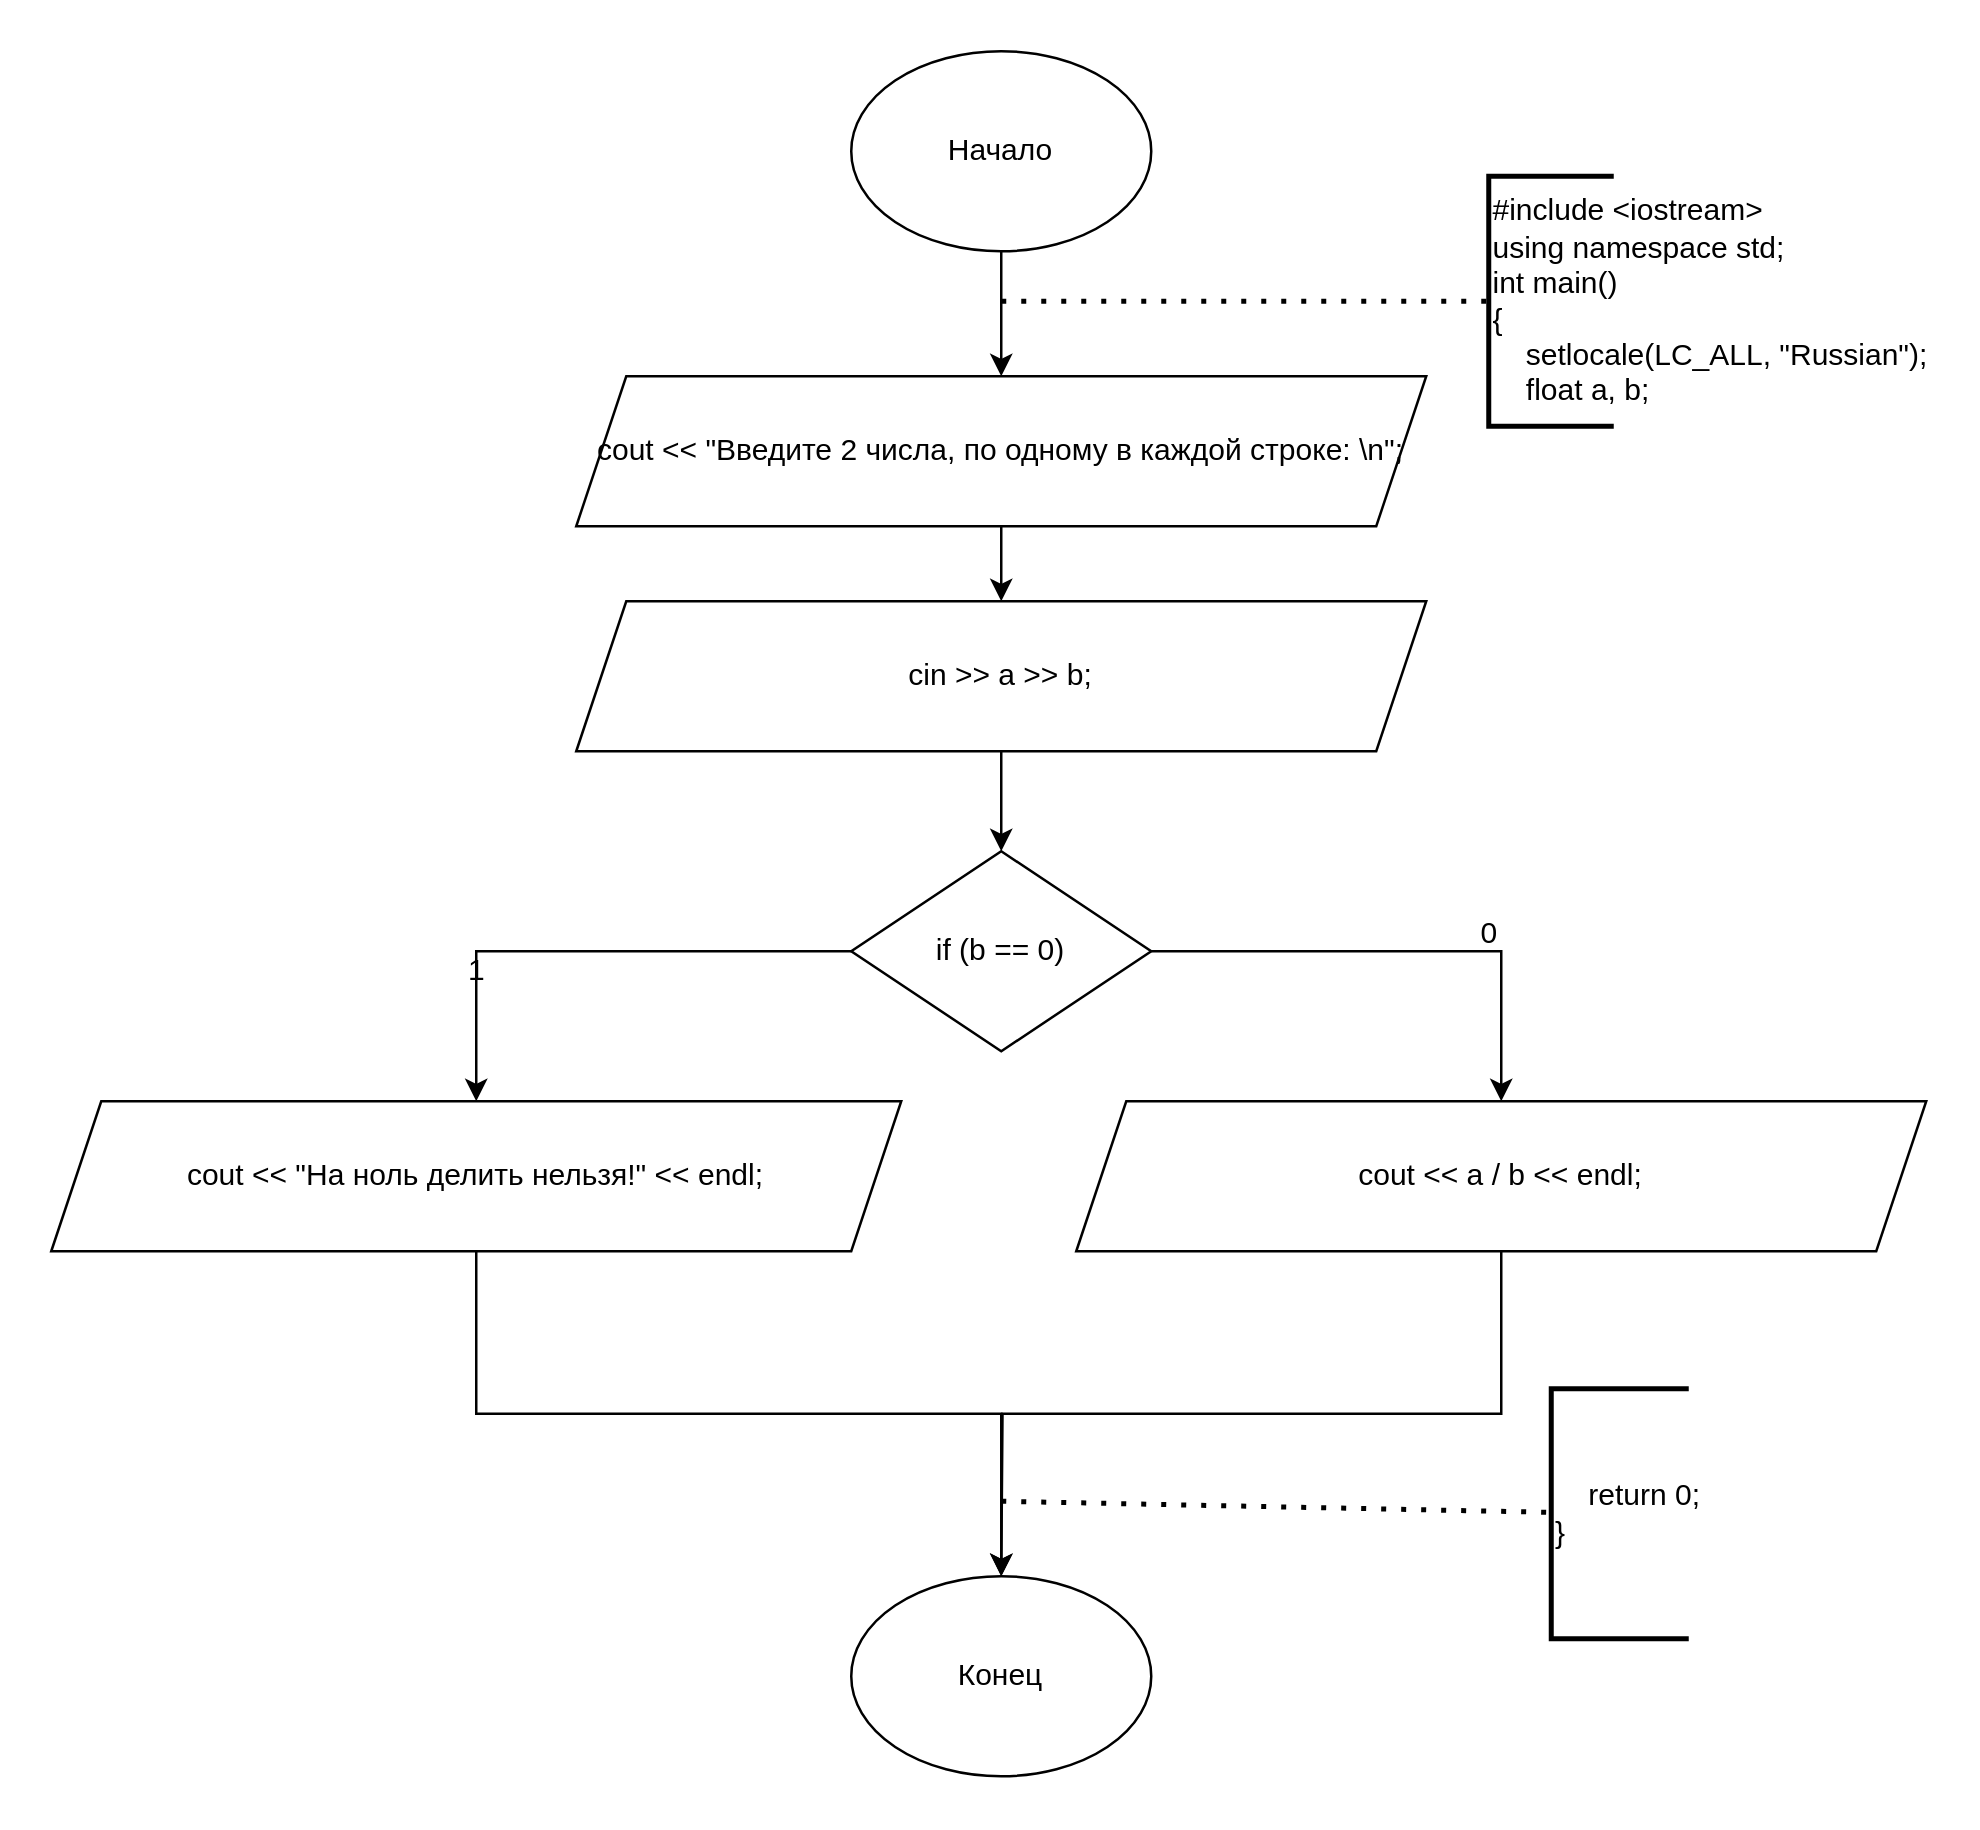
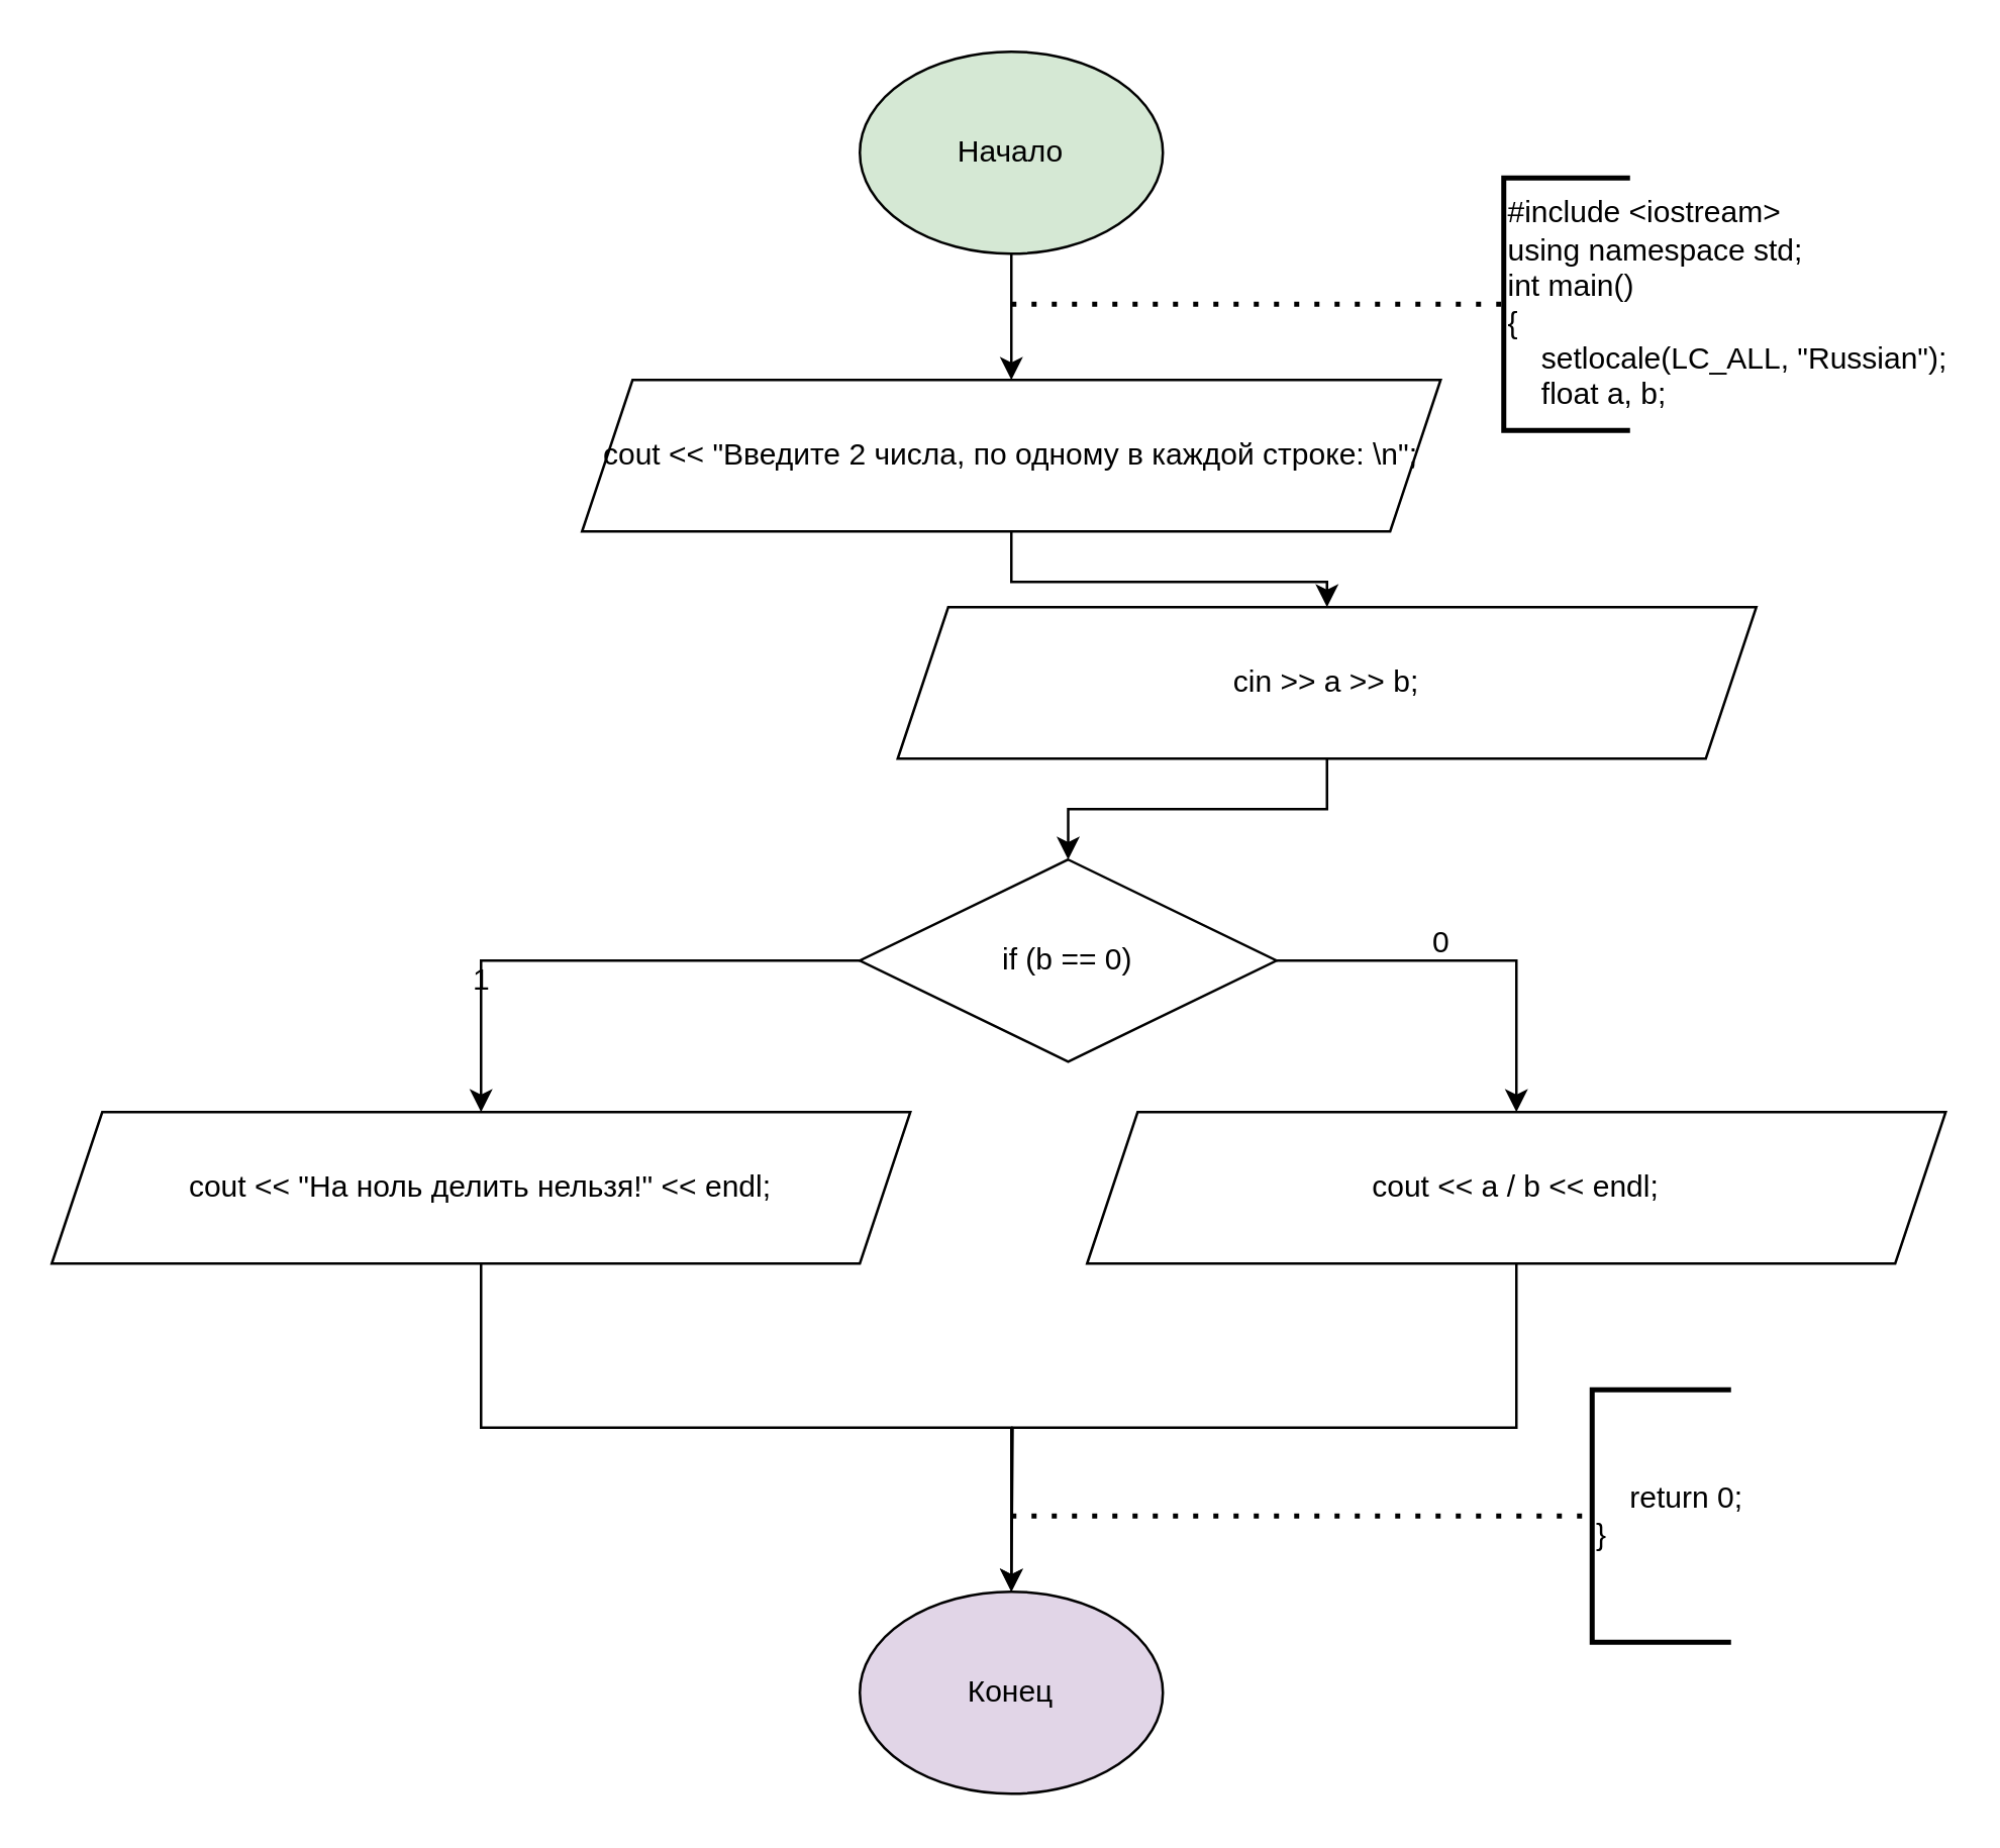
- <mxCell id="3" value="Начало" style="ellipse;whiteSpace=wrap;html=1;" vertex="1" parent="1"><mxGeometry x="340" y="20" width="120" height="80" as="geometry" /></mxCell>
+ <mxCell id="3" value="Начало" style="ellipse;whiteSpace=wrap;html=1;fillColor=#d5e8d4;" vertex="1" parent="1"><mxGeometry x="340" y="20" width="120" height="80" as="geometry" /></mxCell>
- <mxCell id="10" value="cin &amp;gt;&amp;gt; a &amp;gt;&amp;gt; b;" style="shape=parallelogram;perimeter=parallelogramPerimeter;whiteSpace=wrap;html=1;fixedSize=1;" vertex="1" parent="1"><mxGeometry x="230" y="240" width="340" height="60" as="geometry" /></mxCell>
+ <mxCell id="10" value="cin &amp;gt;&amp;gt; a &amp;gt;&amp;gt; b;" style="shape=parallelogram;perimeter=parallelogramPerimeter;whiteSpace=wrap;html=1;fixedSize=1;" vertex="1" parent="1"><mxGeometry x="355" y="240" width="340" height="60" as="geometry" /></mxCell>
- <mxCell id="15" value="0" style="text;html=1;align=center;verticalAlign=middle;resizable=0;points=[];autosize=1;strokeColor=none;fillColor=none;" vertex="1" parent="1"><mxGeometry x="580" y="358" width="30" height="30" as="geometry" /></mxCell>
+ <mxCell id="15" value="0" style="text;html=1;align=center;verticalAlign=middle;resizable=0;points=[];autosize=1;strokeColor=none;fillColor=none;" vertex="1" parent="1"><mxGeometry x="555" y="358" width="30" height="30" as="geometry" /></mxCell>
- <mxCell id="13" value="if (b == 0)" style="rhombus;whiteSpace=wrap;html=1;" vertex="1" parent="1"><mxGeometry x="340" y="340" width="120" height="80" as="geometry" /></mxCell>
+ <mxCell id="13" value="if (b == 0)" style="rhombus;whiteSpace=wrap;html=1;" vertex="1" parent="1"><mxGeometry x="340" y="340" width="165" height="80" as="geometry" /></mxCell>
- <mxCell id="17" value="&lt;div&gt;&amp;nbsp; &amp;nbsp; return 0;&lt;/div&gt;&lt;div&gt;}&lt;/div&gt;" style="strokeWidth=2;html=1;shape=mxgraph.flowchart.annotation_1;align=left;pointerEvents=1;" vertex="1" parent="1"><mxGeometry x="620" y="555" width="55" height="100" as="geometry" /></mxCell>
+ <mxCell id="17" value="&lt;div&gt;&amp;nbsp; &amp;nbsp; return 0;&lt;/div&gt;&lt;div&gt;}&lt;/div&gt;" style="strokeWidth=2;html=1;shape=mxgraph.flowchart.annotation_1;align=left;pointerEvents=1;" vertex="1" parent="1"><mxGeometry x="630" y="550" width="55" height="100" as="geometry" /></mxCell>
- <mxCell id="4" value="Конец" style="ellipse;whiteSpace=wrap;html=1;" vertex="1" parent="1"><mxGeometry x="340" y="630" width="120" height="80" as="geometry" /></mxCell>
+ <mxCell id="4" value="Конец" style="ellipse;whiteSpace=wrap;html=1;fillColor=#e1d5e7;" vertex="1" parent="1"><mxGeometry x="340" y="630" width="120" height="80" as="geometry" /></mxCell>
